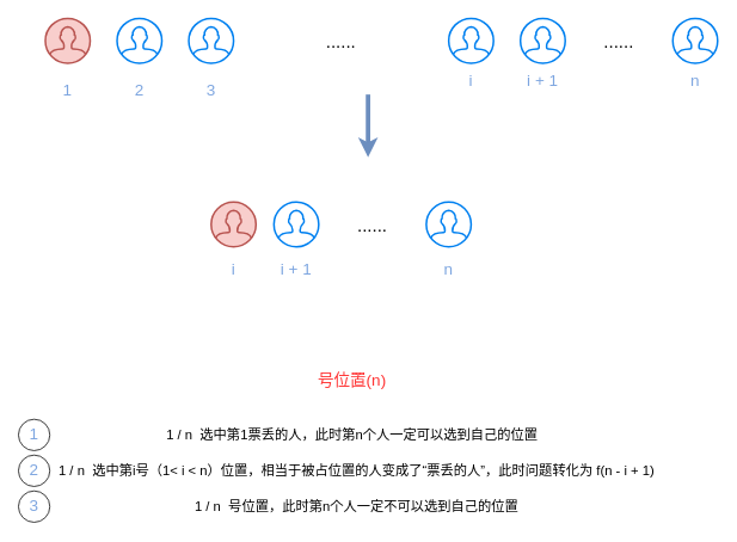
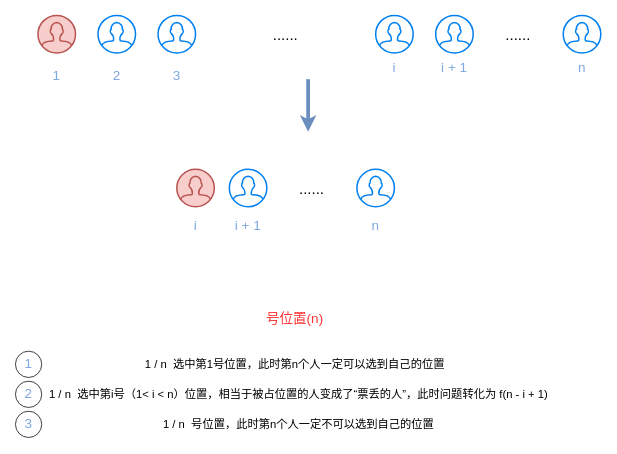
- <mxCell id="3" value="1 / n&amp;nbsp; 选中第1票丢的人，此时第n个人一定可以选到自己的位置" style="text;html=1;strokeColor=none;fillColor=none;align=center;verticalAlign=middle;whiteSpace=wrap;rounded=0;fontSize=15;fontColor=#000000;" vertex="1" parent="1"><mxGeometry x="110" y="475" width="565" height="20" as="geometry" /></mxCell>
+ <mxCell id="3" value="1 / n&amp;nbsp; 选中第1号位置，此时第n个人一定可以选到自己的位置" style="text;html=1;strokeColor=none;fillColor=none;align=center;verticalAlign=middle;whiteSpace=wrap;rounded=0;fontSize=15;fontColor=#000000;" vertex="1" parent="1"><mxGeometry x="110" y="475" width="565" height="20" as="geometry" /></mxCell>
